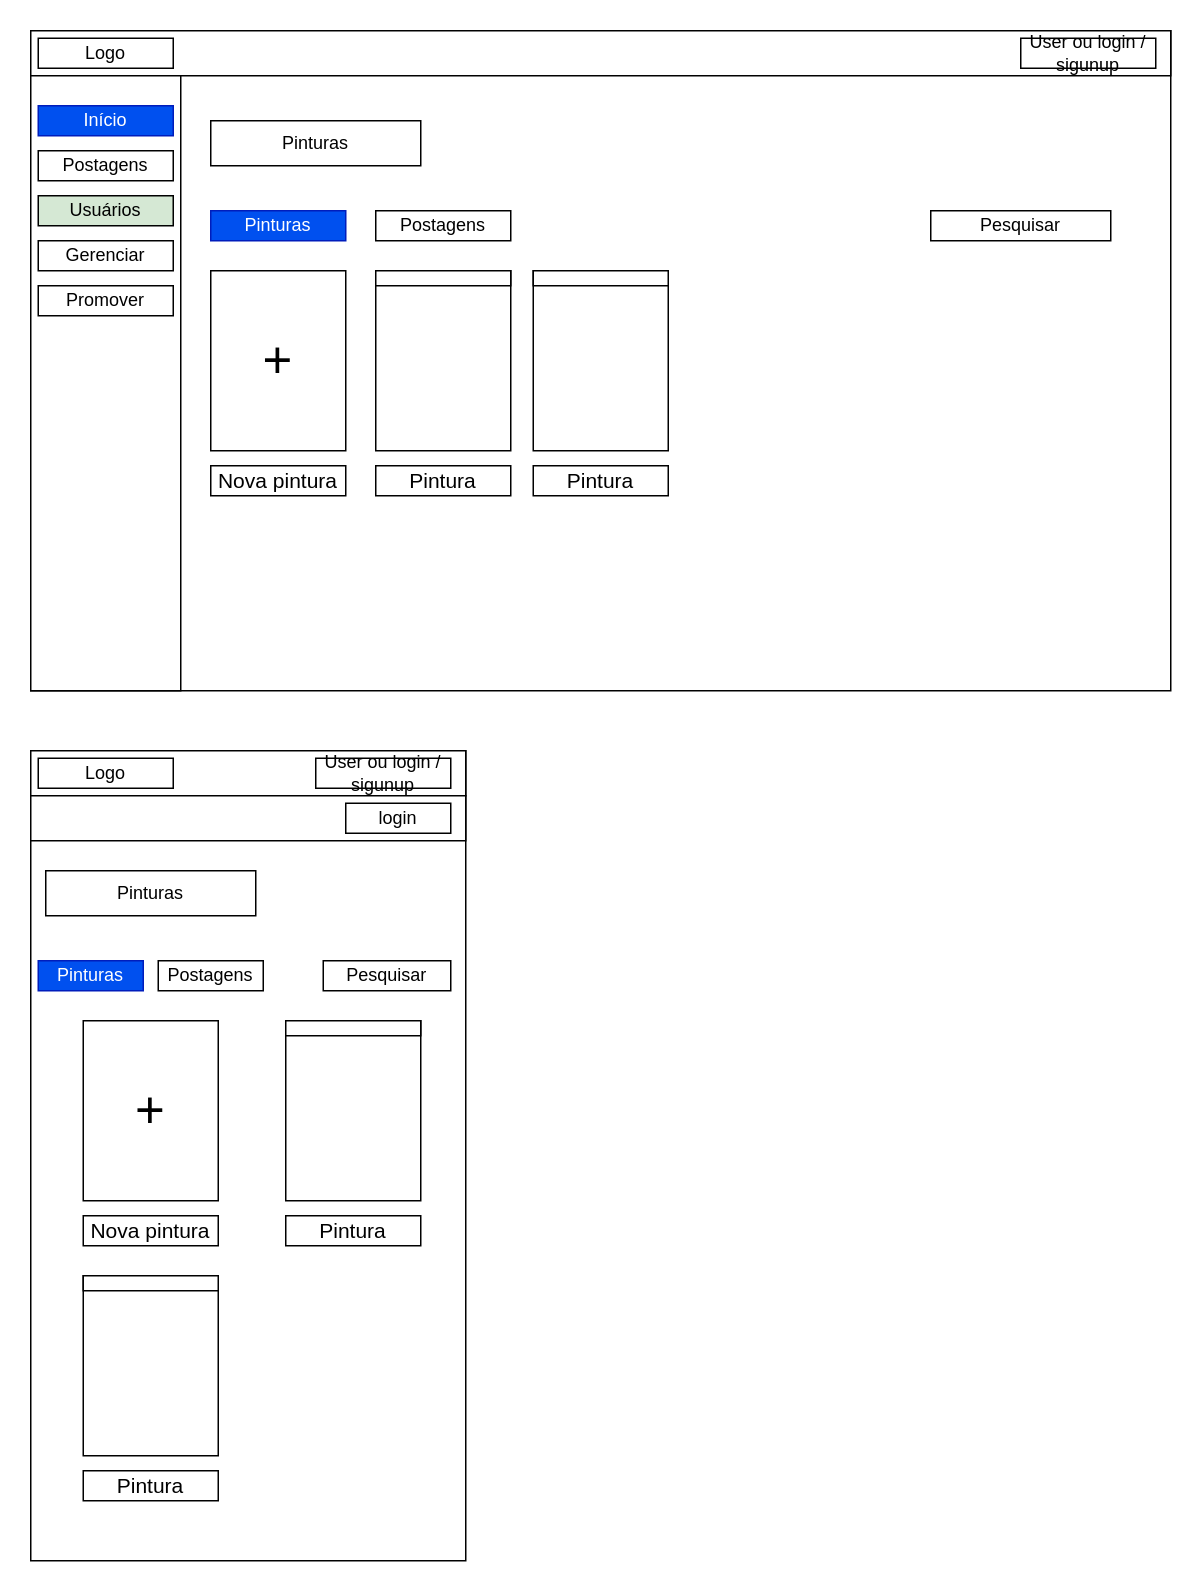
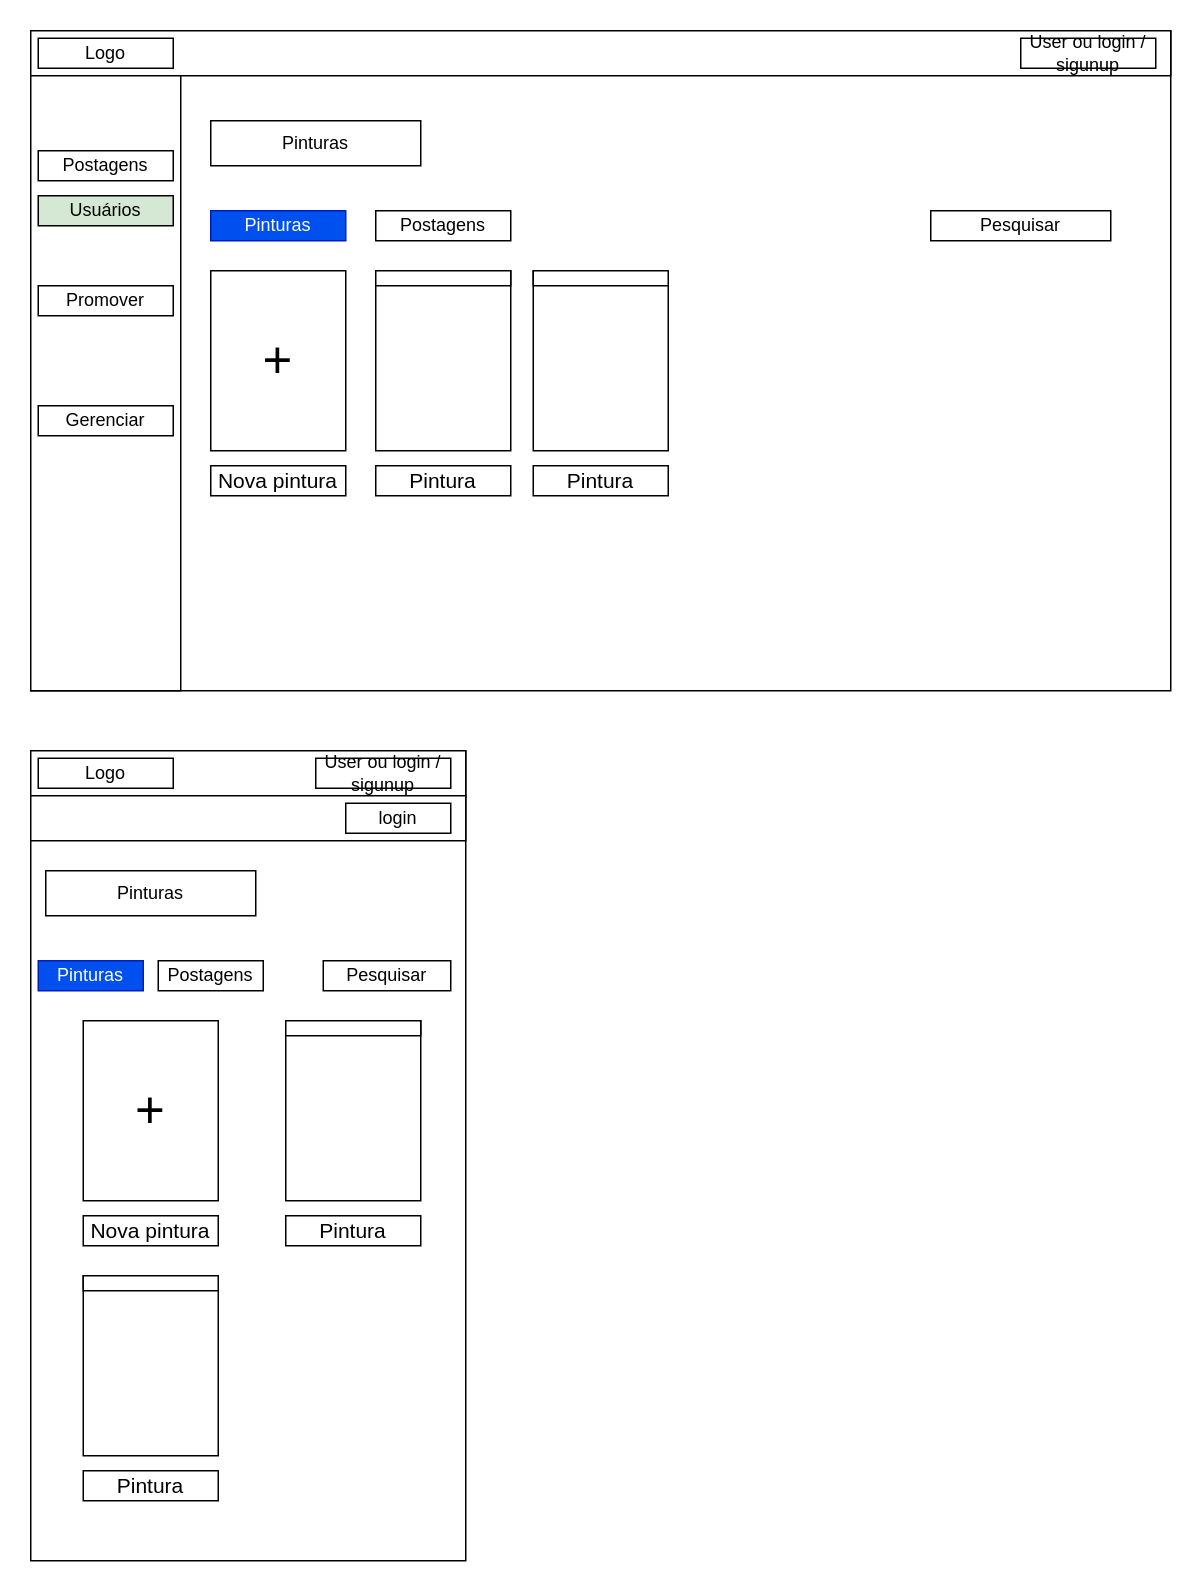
- <mxCell id="7" value="Início" style="rounded=0;whiteSpace=wrap;html=1;fillColor=#0050ef;fontColor=#ffffff;strokeColor=#001DBC;" parent="1" vertex="1"><mxGeometry x="25" y="70" width="90" height="20" as="geometry" /></mxCell>
- <mxCell id="20" value="Gerenciar" style="rounded=0;whiteSpace=wrap;html=1;" parent="1" vertex="1"><mxGeometry x="25" y="160" width="90" height="20" as="geometry" /></mxCell>
+ <mxCell id="20" value="Gerenciar" style="rounded=0;whiteSpace=wrap;html=1;" parent="1" vertex="1"><mxGeometry x="25" y="270" width="90" height="20" as="geometry" /></mxCell>
